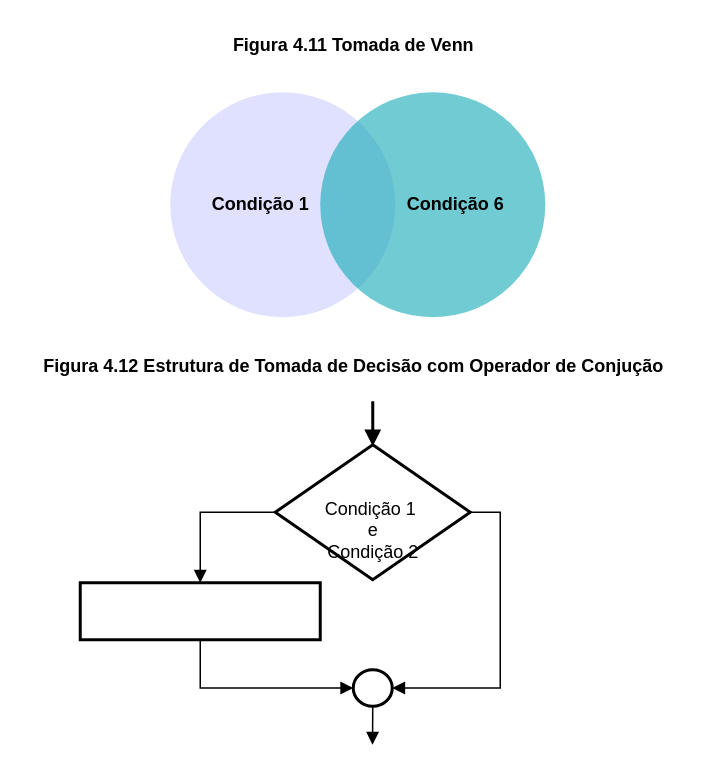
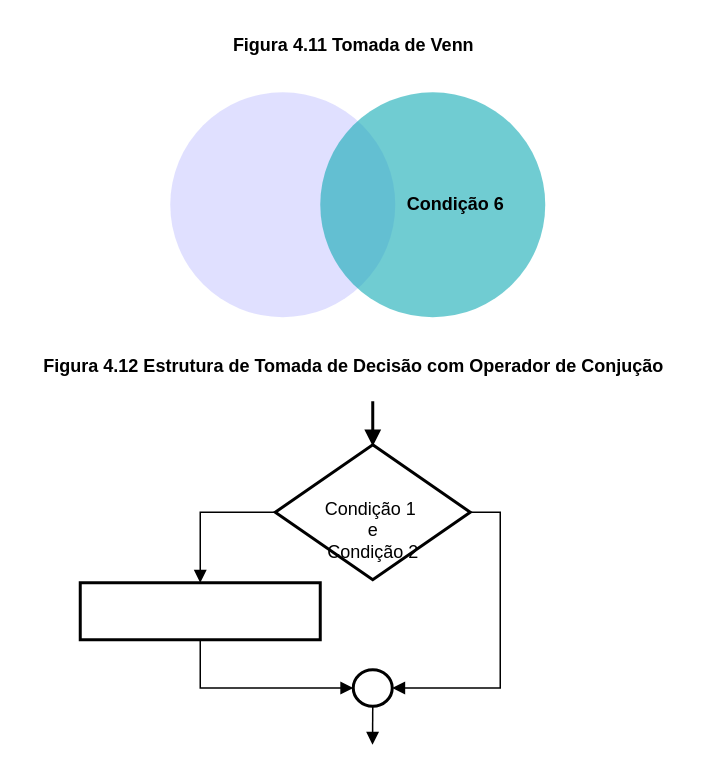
- <mxCell id="6" value="&lt;b&gt;Condição 1&lt;/b&gt;" style="text;html=1;align=center;verticalAlign=middle;resizable=0;points=[];autosize=1;strokeColor=none;fillColor=none;" vertex="1" parent="3"><mxGeometry x="20" y="65" width="80" height="20" as="geometry" /></mxCell>
